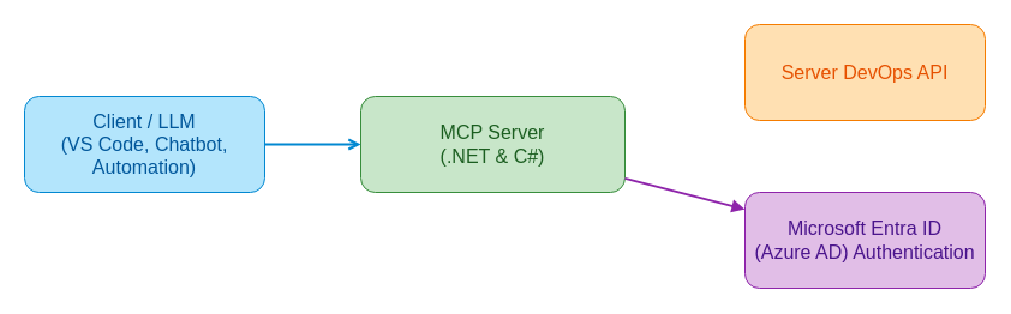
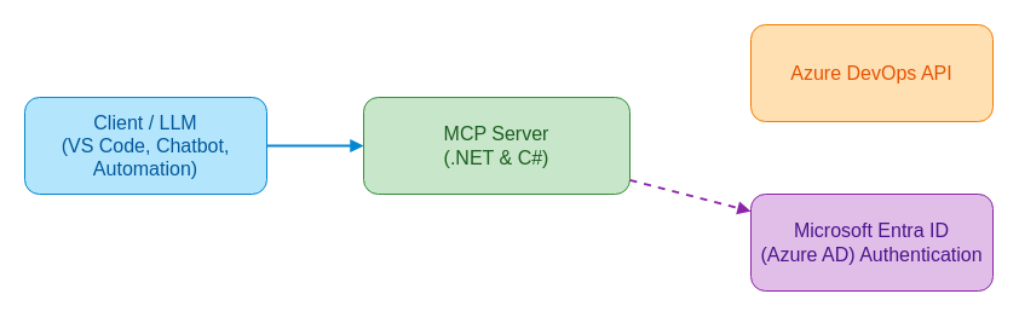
- <mxCell id="4" value="Server DevOps API" style="rounded=1;whiteSpace=wrap;html=1;fillColor=#ffe0b2;strokeColor=#f57c00;fontSize=16;fontColor=#e65100;" parent="1" vertex="1"><mxGeometry x="620" y="20" width="200" height="80" as="geometry" /></mxCell>
+ <mxCell id="4" value="Azure DevOps API" style="rounded=1;whiteSpace=wrap;html=1;fillColor=#ffe0b2;strokeColor=#f57c00;fontSize=16;fontColor=#e65100;" parent="1" vertex="1"><mxGeometry x="620" y="20" width="200" height="80" as="geometry" /></mxCell>
- <mxCell id="6" style="endArrow=open;endFill=1;strokeColor=#0288d1;strokeWidth=2;" parent="1" source="2" target="3" edge="1"><mxGeometry relative="1" as="geometry" /></mxCell>
+ <mxCell id="6" style="endArrow=block;endFill=1;strokeColor=#0288d1;strokeWidth=2;" parent="1" source="2" target="3" edge="1"><mxGeometry relative="1" as="geometry" /></mxCell>
- <mxCell id="7" style="endArrow=block;endFill=1;strokeColor=#8e24aa;strokeWidth=2;" parent="1" source="3" target="5" edge="1"><mxGeometry relative="1" as="geometry" /></mxCell>
+ <mxCell id="7" style="endArrow=block;endFill=1;strokeColor=#8e24aa;strokeWidth=2;dashed=1;" parent="1" source="3" target="5" edge="1"><mxGeometry relative="1" as="geometry" /></mxCell>
